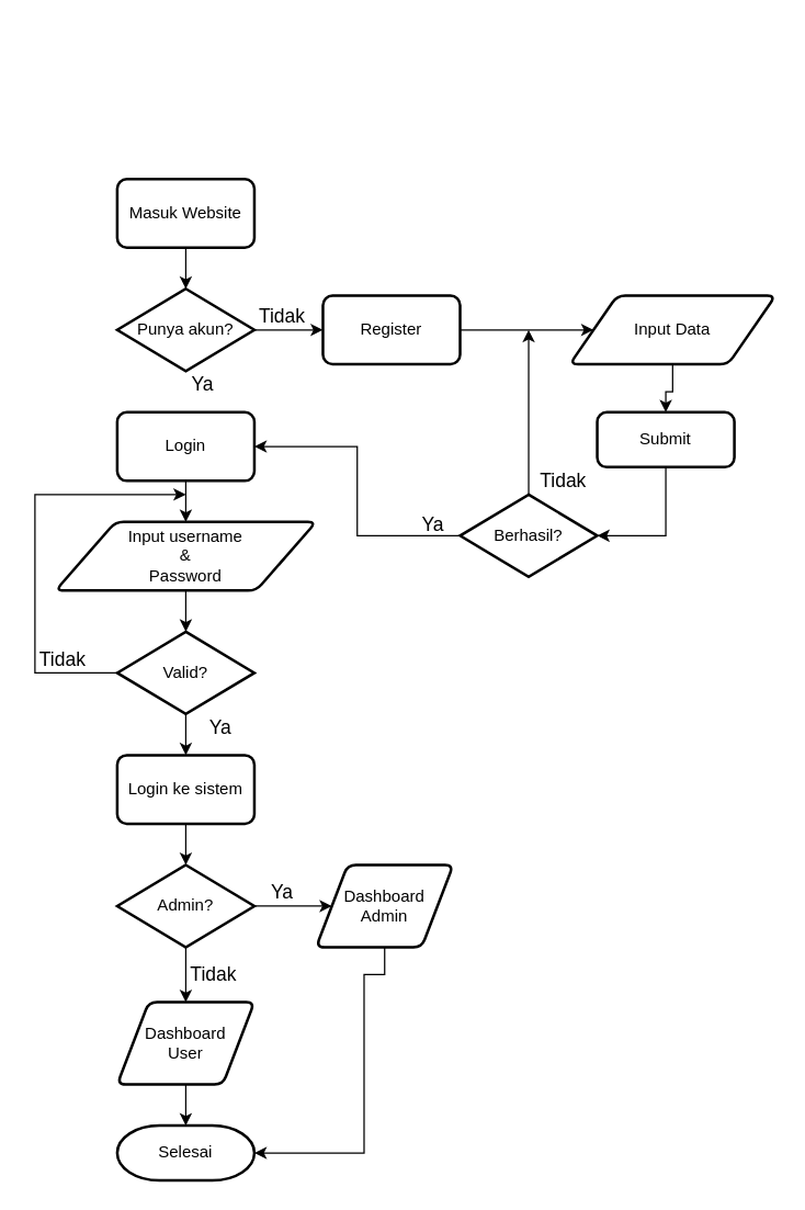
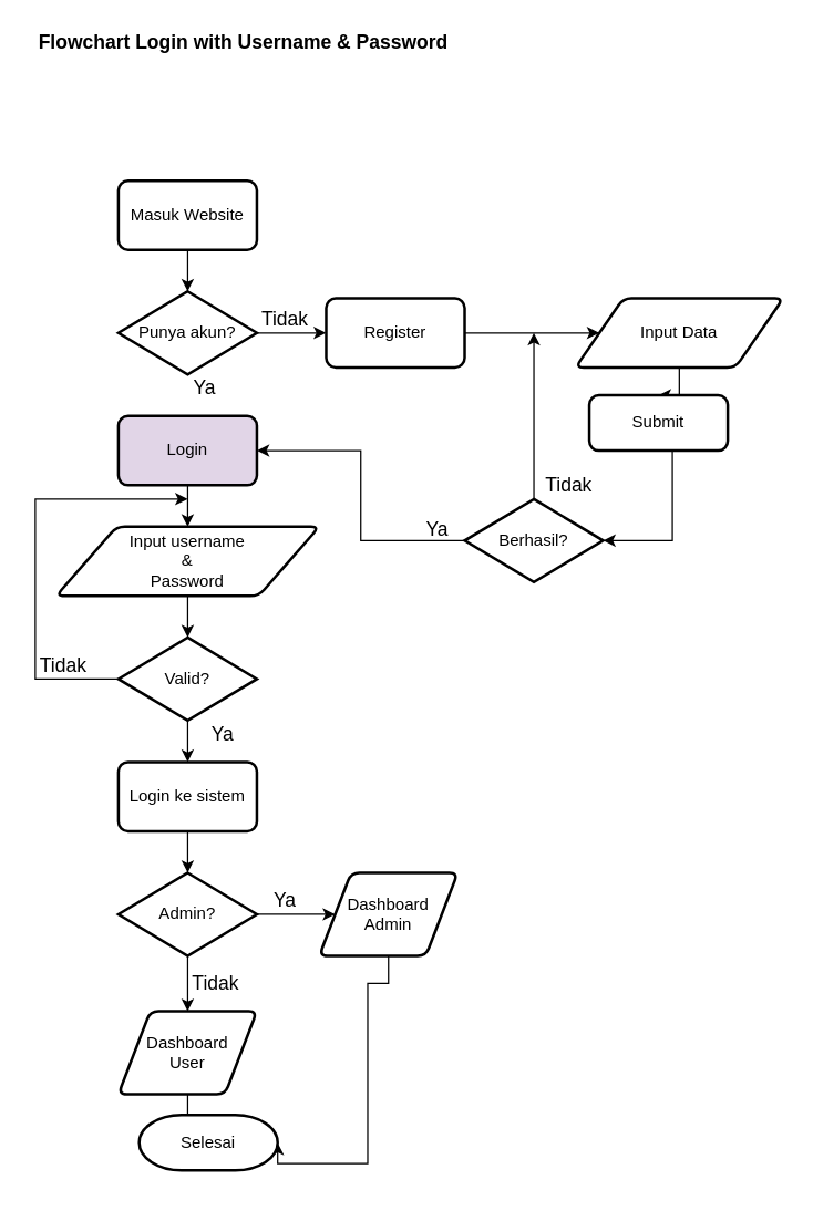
+ <mxCell id="2" value="&lt;b&gt;&lt;font style=&quot;font-size: 14px&quot;&gt;Flowchart Login with Username &amp;amp; Password&lt;/font&gt;&lt;/b&gt;" style="text;html=1;align=center;verticalAlign=middle;resizable=0;points=[];autosize=1;strokeColor=none;fillColor=none;" vertex="1" parent="1"><mxGeometry x="20" y="20" width="310" height="20" as="geometry" /></mxCell>
- <mxCell id="29" value="Submit" style="rounded=1;whiteSpace=wrap;html=1;absoluteArcSize=1;arcSize=14;strokeWidth=2;" vertex="1" parent="1"><mxGeometry x="435" y="300" width="100" height="40" as="geometry" /></mxCell>
+ <mxCell id="29" value="Submit" style="rounded=1;whiteSpace=wrap;html=1;absoluteArcSize=1;arcSize=14;strokeWidth=2;" vertex="1" parent="1"><mxGeometry x="425" y="285" width="100" height="40" as="geometry" /></mxCell>
- <mxCell id="8" value="Login" style="rounded=1;whiteSpace=wrap;html=1;absoluteArcSize=1;arcSize=14;strokeWidth=2;" vertex="1" parent="1"><mxGeometry x="85" y="300" width="100" height="50" as="geometry" /></mxCell>
+ <mxCell id="8" value="Login" style="rounded=1;whiteSpace=wrap;html=1;absoluteArcSize=1;arcSize=14;strokeWidth=2;fillColor=#e1d5e7;" vertex="1" parent="1"><mxGeometry x="85" y="300" width="100" height="50" as="geometry" /></mxCell>
- <mxCell id="23" value="Selesai" style="strokeWidth=2;html=1;shape=mxgraph.flowchart.terminator;whiteSpace=wrap;" vertex="1" parent="1"><mxGeometry x="85" y="820" width="100" height="40" as="geometry" /></mxCell>
+ <mxCell id="23" value="Selesai" style="strokeWidth=2;html=1;shape=mxgraph.flowchart.terminator;whiteSpace=wrap;" vertex="1" parent="1"><mxGeometry x="100" y="805" width="100" height="40" as="geometry" /></mxCell>
